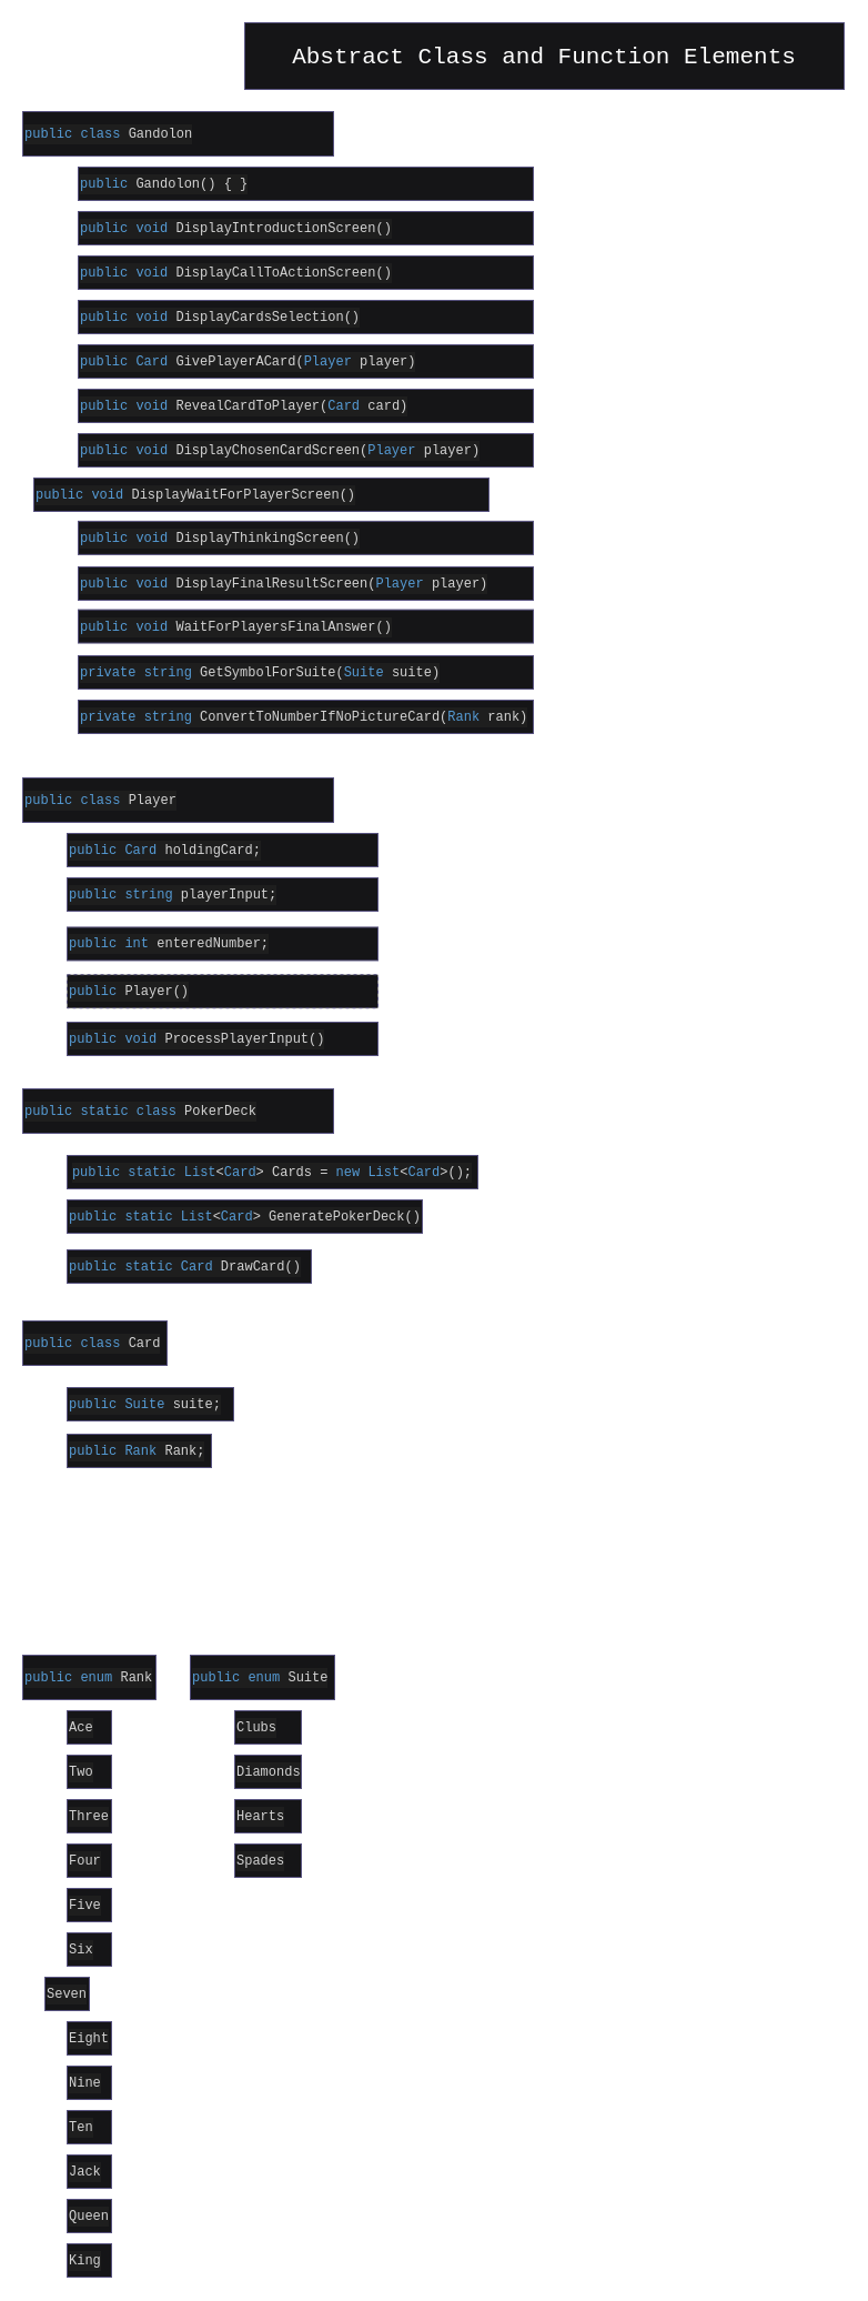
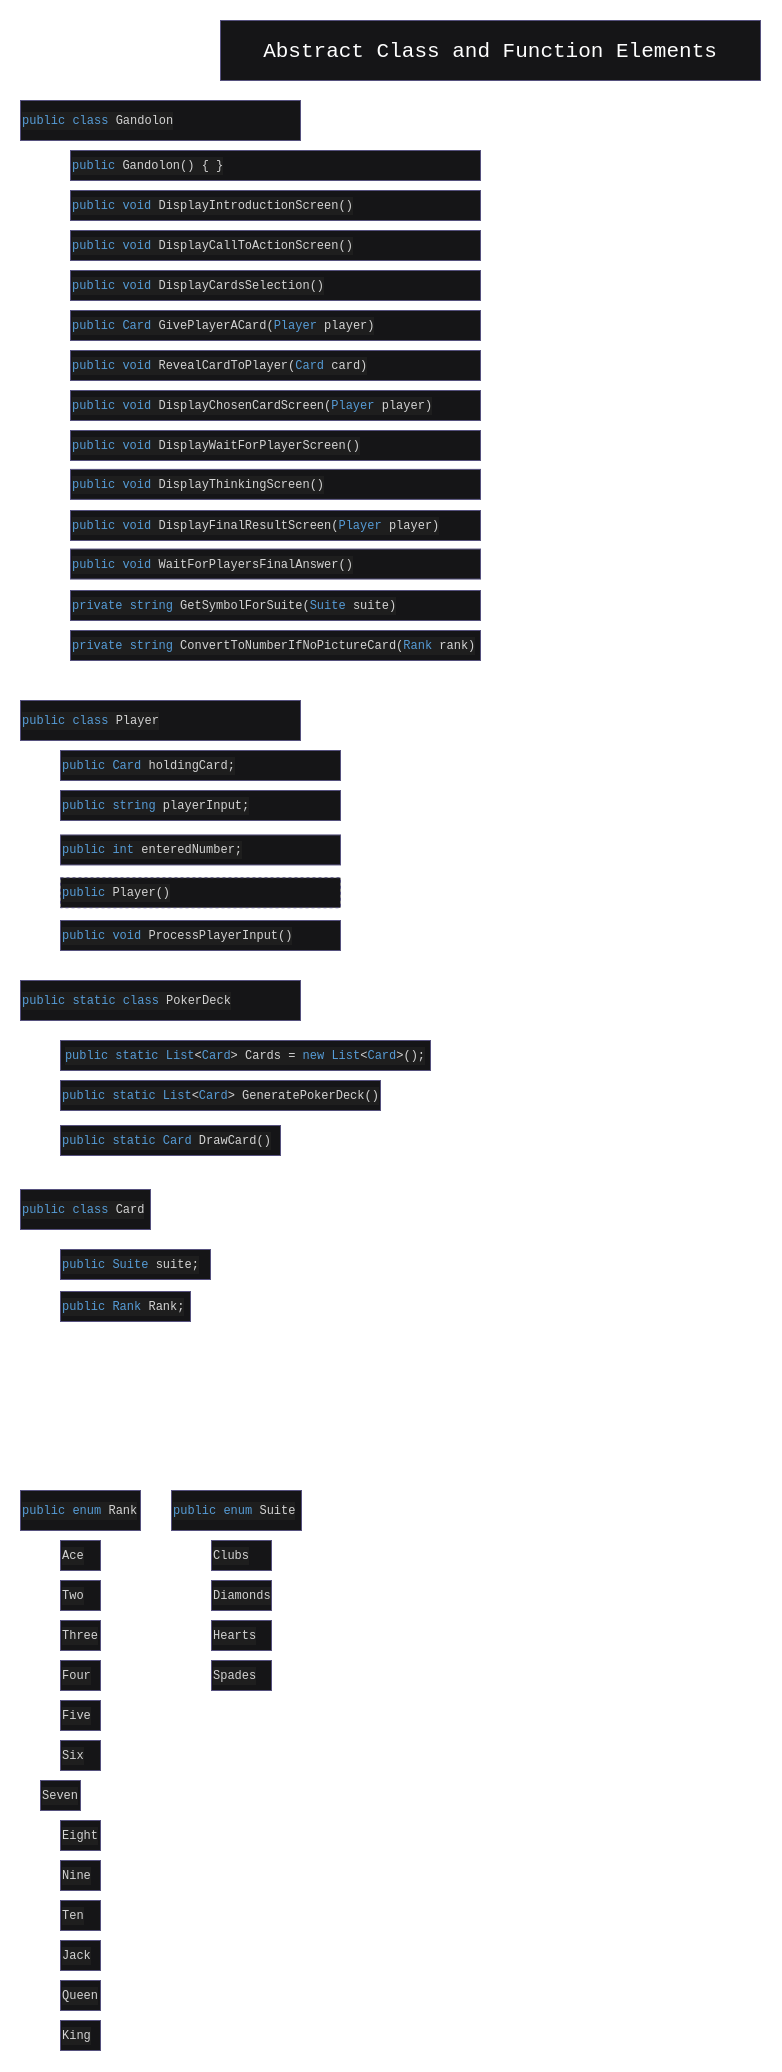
- <mxCell id="24" value="&lt;div style=&quot;color: rgb(212 , 212 , 212) ; background-color: rgb(30 , 30 , 30) ; font-family: &amp;quot;menlo&amp;quot; , &amp;quot;monaco&amp;quot; , &amp;quot;courier new&amp;quot; , monospace ; line-height: 18px&quot;&gt;&lt;div style=&quot;font-family: &amp;quot;menlo&amp;quot; , &amp;quot;monaco&amp;quot; , &amp;quot;courier new&amp;quot; , monospace ; line-height: 18px&quot;&gt;&lt;div style=&quot;font-family: &amp;quot;menlo&amp;quot; , &amp;quot;monaco&amp;quot; , &amp;quot;courier new&amp;quot; , monospace ; line-height: 18px&quot;&gt; &lt;span style=&quot;color: #569cd6&quot;&gt;public&lt;/span&gt; &lt;span style=&quot;color: #569cd6&quot;&gt;void&lt;/span&gt; DisplayWaitForPlayerScreen()&lt;/div&gt;&lt;/div&gt;&lt;/div&gt;" style="rounded=0;whiteSpace=wrap;html=1;align=left;strokeColor=#56517e;fillColor=#151517;" parent="1" vertex="1"><mxGeometry x="30" y="430" width="410" height="30" as="geometry" /></mxCell>
+ <mxCell id="24" value="&lt;div style=&quot;color: rgb(212 , 212 , 212) ; background-color: rgb(30 , 30 , 30) ; font-family: &amp;quot;menlo&amp;quot; , &amp;quot;monaco&amp;quot; , &amp;quot;courier new&amp;quot; , monospace ; line-height: 18px&quot;&gt;&lt;div style=&quot;font-family: &amp;quot;menlo&amp;quot; , &amp;quot;monaco&amp;quot; , &amp;quot;courier new&amp;quot; , monospace ; line-height: 18px&quot;&gt;&lt;div style=&quot;font-family: &amp;quot;menlo&amp;quot; , &amp;quot;monaco&amp;quot; , &amp;quot;courier new&amp;quot; , monospace ; line-height: 18px&quot;&gt; &lt;span style=&quot;color: #569cd6&quot;&gt;public&lt;/span&gt; &lt;span style=&quot;color: #569cd6&quot;&gt;void&lt;/span&gt; DisplayWaitForPlayerScreen()&lt;/div&gt;&lt;/div&gt;&lt;/div&gt;" style="rounded=0;whiteSpace=wrap;html=1;align=left;strokeColor=#56517e;fillColor=#151517;" parent="1" vertex="1"><mxGeometry x="70" y="430" width="410" height="30" as="geometry" /></mxCell>
